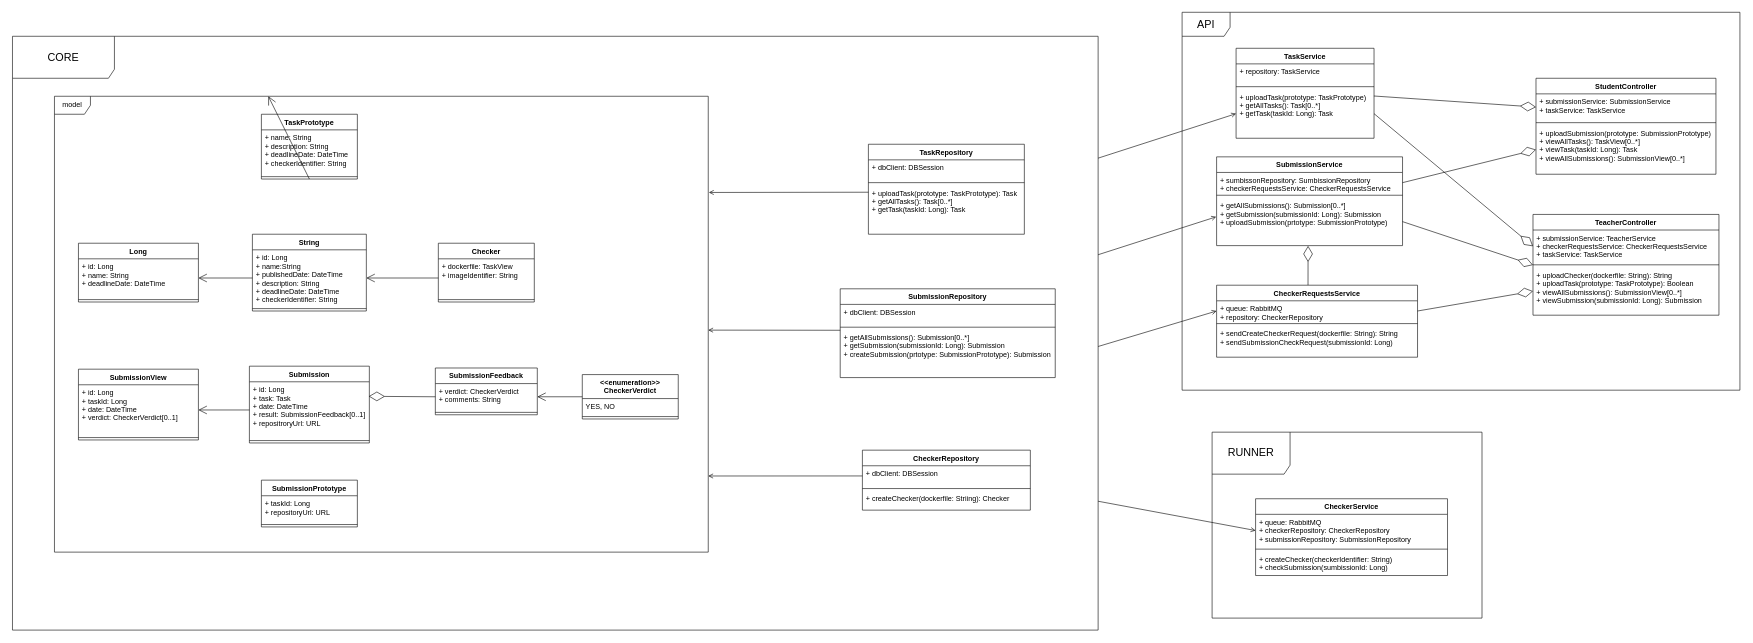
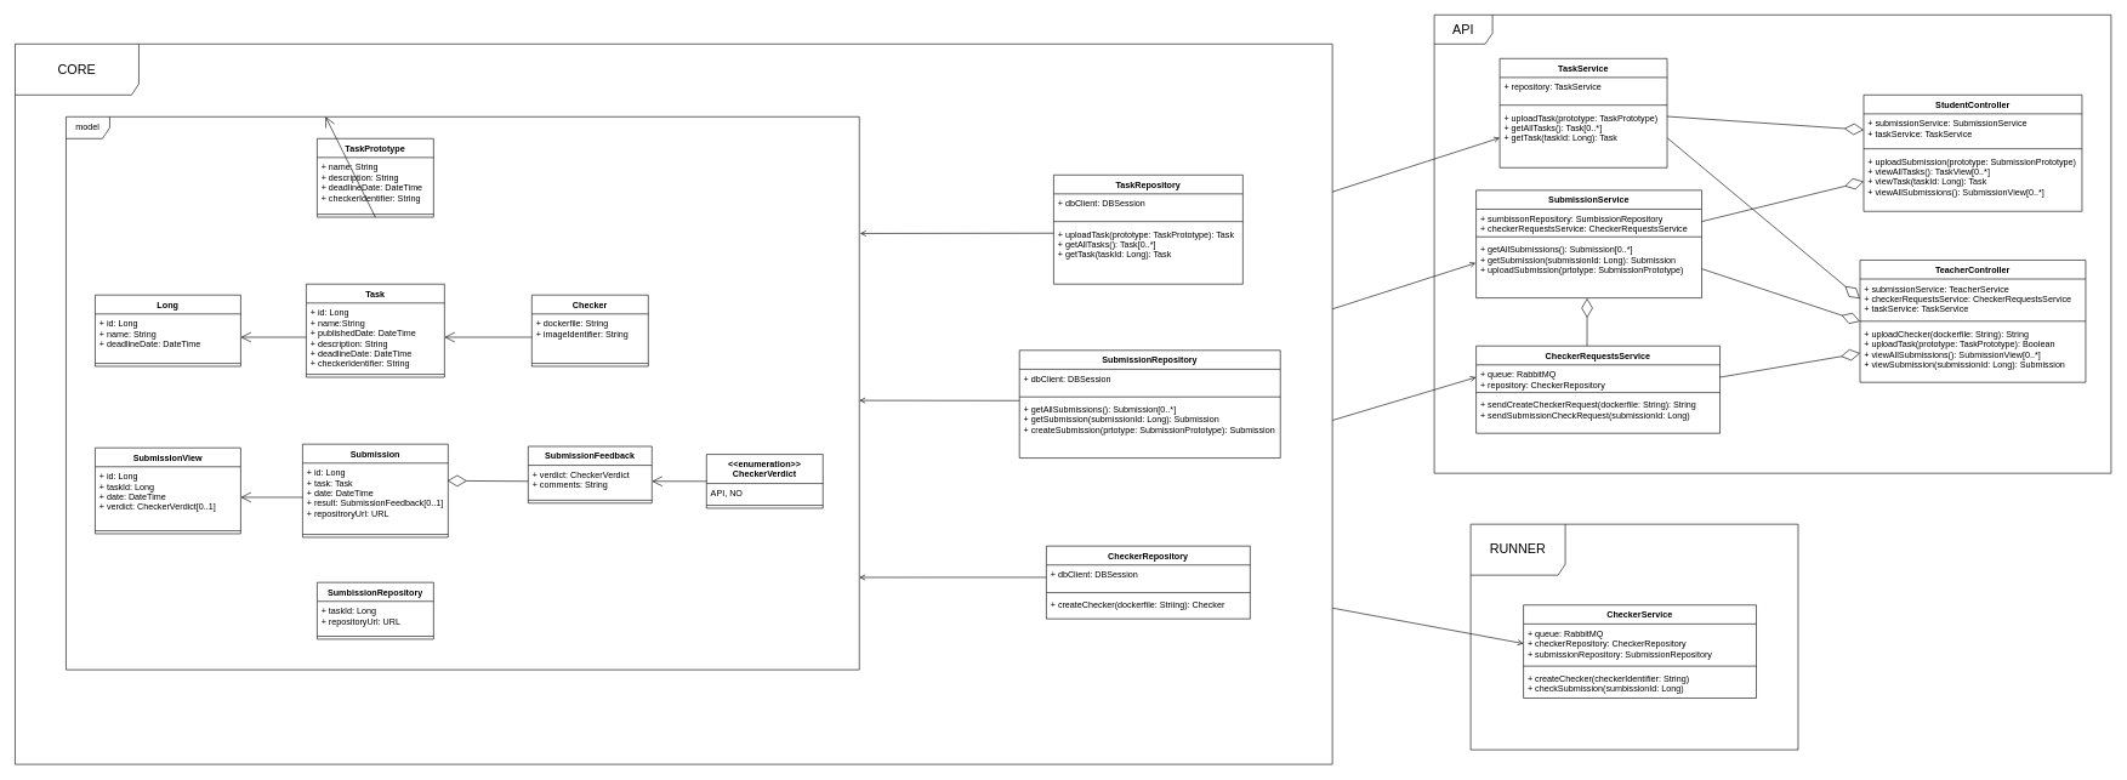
- <mxCell id="6" value="String" style="swimlane;fontStyle=1;align=center;verticalAlign=top;childLayout=stackLayout;horizontal=1;startSize=26;horizontalStack=0;resizeParent=1;resizeParentMax=0;resizeLast=0;collapsible=1;marginBottom=0;" parent="1" vertex="1"><mxGeometry x="420" y="390" width="190" height="128" as="geometry" /></mxCell>
+ <mxCell id="6" value="Task" style="swimlane;fontStyle=1;align=center;verticalAlign=top;childLayout=stackLayout;horizontal=1;startSize=26;horizontalStack=0;resizeParent=1;resizeParentMax=0;resizeLast=0;collapsible=1;marginBottom=0;" parent="1" vertex="1"><mxGeometry x="420" y="390" width="190" height="128" as="geometry" /></mxCell>
- <mxCell id="20" value="+ dockerfile: TaskView&#10;+ imageIdentifier: String" style="text;strokeColor=none;fillColor=none;align=left;verticalAlign=top;spacingLeft=4;spacingRight=4;overflow=hidden;rotatable=0;points=[[0,0.5],[1,0.5]];portConstraint=eastwest;" parent="19" vertex="1"><mxGeometry y="26" width="160" height="64" as="geometry" /></mxCell>
+ <mxCell id="20" value="+ dockerfile: String&#10;+ imageIdentifier: String" style="text;strokeColor=none;fillColor=none;align=left;verticalAlign=top;spacingLeft=4;spacingRight=4;overflow=hidden;rotatable=0;points=[[0,0.5],[1,0.5]];portConstraint=eastwest;" parent="19" vertex="1"><mxGeometry y="26" width="160" height="64" as="geometry" /></mxCell>
- <mxCell id="16" value="YES, NO" style="text;strokeColor=none;fillColor=none;align=left;verticalAlign=top;spacingLeft=4;spacingRight=4;overflow=hidden;rotatable=0;points=[[0,0.5],[1,0.5]];portConstraint=eastwest;" parent="15" vertex="1"><mxGeometry y="40" width="160" height="26" as="geometry" /></mxCell>
+ <mxCell id="16" value="API, NO" style="text;strokeColor=none;fillColor=none;align=left;verticalAlign=top;spacingLeft=4;spacingRight=4;overflow=hidden;rotatable=0;points=[[0,0.5],[1,0.5]];portConstraint=eastwest;" parent="15" vertex="1"><mxGeometry y="40" width="160" height="26" as="geometry" /></mxCell>
- <mxCell id="51" value="SubmissionPrototype" style="swimlane;fontStyle=1;align=center;verticalAlign=top;childLayout=stackLayout;horizontal=1;startSize=26;horizontalStack=0;resizeParent=1;resizeParentMax=0;resizeLast=0;collapsible=1;marginBottom=0;" parent="1" vertex="1"><mxGeometry x="435" y="800" width="160" height="78" as="geometry" /></mxCell>
+ <mxCell id="51" value="SumbissionRepository" style="swimlane;fontStyle=1;align=center;verticalAlign=top;childLayout=stackLayout;horizontal=1;startSize=26;horizontalStack=0;resizeParent=1;resizeParentMax=0;resizeLast=0;collapsible=1;marginBottom=0;" parent="1" vertex="1"><mxGeometry x="435" y="800" width="160" height="78" as="geometry" /></mxCell>
